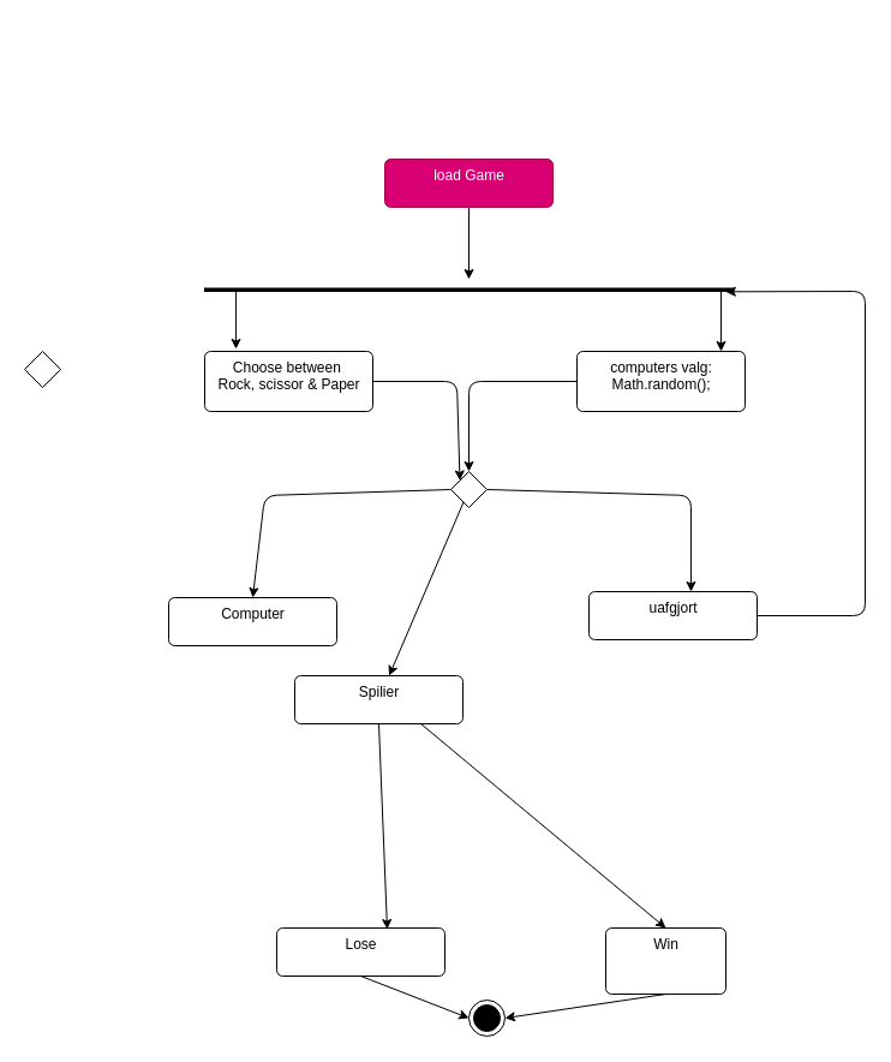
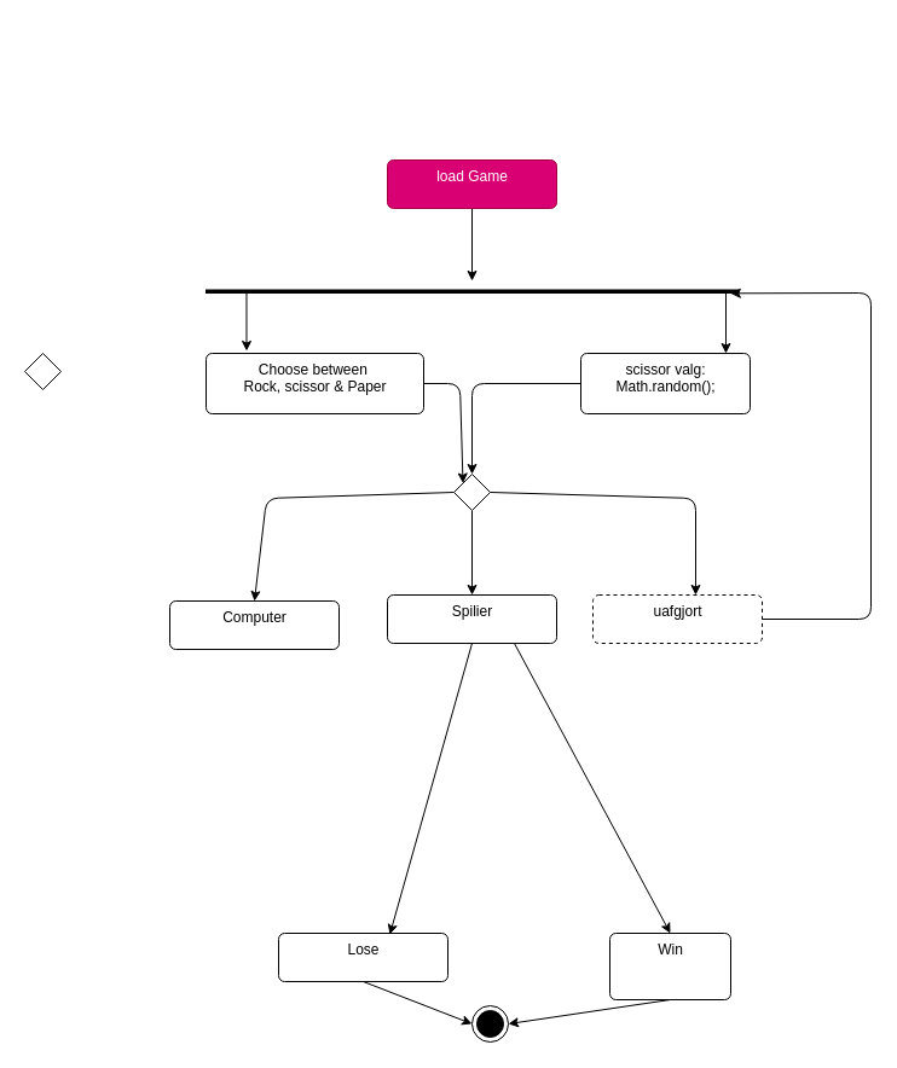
- <mxCell id="23" value="computers valg:&lt;br&gt;Math.random();" style="html=1;align=center;verticalAlign=top;rounded=1;absoluteArcSize=1;arcSize=10;dashed=0;" vertex="1" parent="1"><mxGeometry x="480" y="292" width="140" height="50" as="geometry" /></mxCell>
+ <mxCell id="23" value="scissor valg:&lt;br&gt;Math.random();" style="html=1;align=center;verticalAlign=top;rounded=1;absoluteArcSize=1;arcSize=10;dashed=0;" vertex="1" parent="1"><mxGeometry x="480" y="292" width="140" height="50" as="geometry" /></mxCell>
- <mxCell id="12" value="Choose between&amp;nbsp;&lt;br&gt;Rock, scissor &amp;amp; Paper" style="html=1;align=center;verticalAlign=top;rounded=1;absoluteArcSize=1;arcSize=10;dashed=0;" vertex="1" parent="1"><mxGeometry x="170" y="292" width="140" height="50" as="geometry" /></mxCell>
+ <mxCell id="12" value="Choose between&amp;nbsp;&lt;br&gt;Rock, scissor &amp;amp; Paper" style="html=1;align=center;verticalAlign=top;rounded=1;absoluteArcSize=1;arcSize=10;dashed=0;" vertex="1" parent="1"><mxGeometry x="170" y="292" width="180" height="50" as="geometry" /></mxCell>
- <mxCell id="6" value="uafgjort" style="html=1;align=center;verticalAlign=top;rounded=1;absoluteArcSize=1;arcSize=10;dashed=0;" vertex="1" parent="1"><mxGeometry x="490" y="492" width="140" height="40" as="geometry" /></mxCell>
+ <mxCell id="6" value="uafgjort" style="html=1;align=center;verticalAlign=top;rounded=1;absoluteArcSize=1;arcSize=10;dashed=1;" vertex="1" parent="1"><mxGeometry x="490" y="492" width="140" height="40" as="geometry" /></mxCell>
- <mxCell id="21" value="Spilier" style="html=1;align=center;verticalAlign=top;rounded=1;absoluteArcSize=1;arcSize=10;dashed=0;" vertex="1" parent="1"><mxGeometry x="245" y="562" width="140" height="40" as="geometry" /></mxCell>
+ <mxCell id="21" value="Spilier" style="html=1;align=center;verticalAlign=top;rounded=1;absoluteArcSize=1;arcSize=10;dashed=0;" vertex="1" parent="1"><mxGeometry x="320" y="492" width="140" height="40" as="geometry" /></mxCell>
